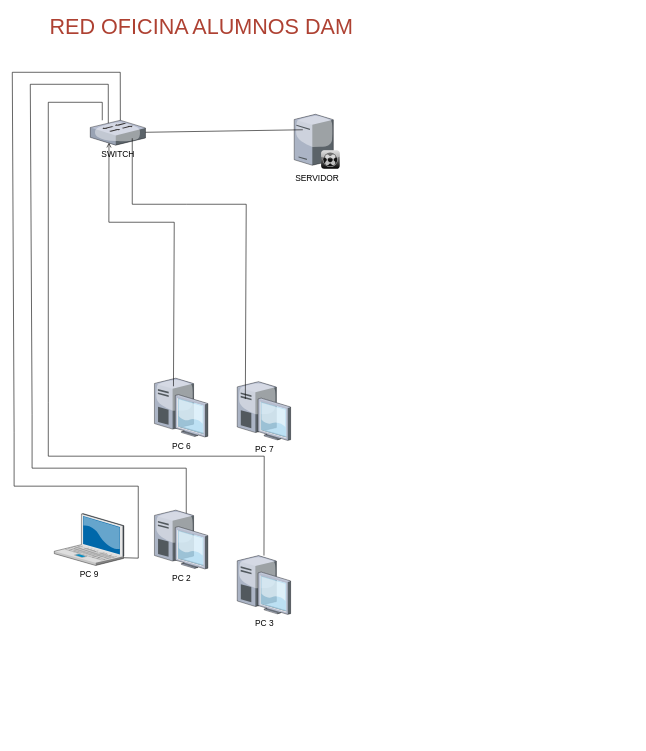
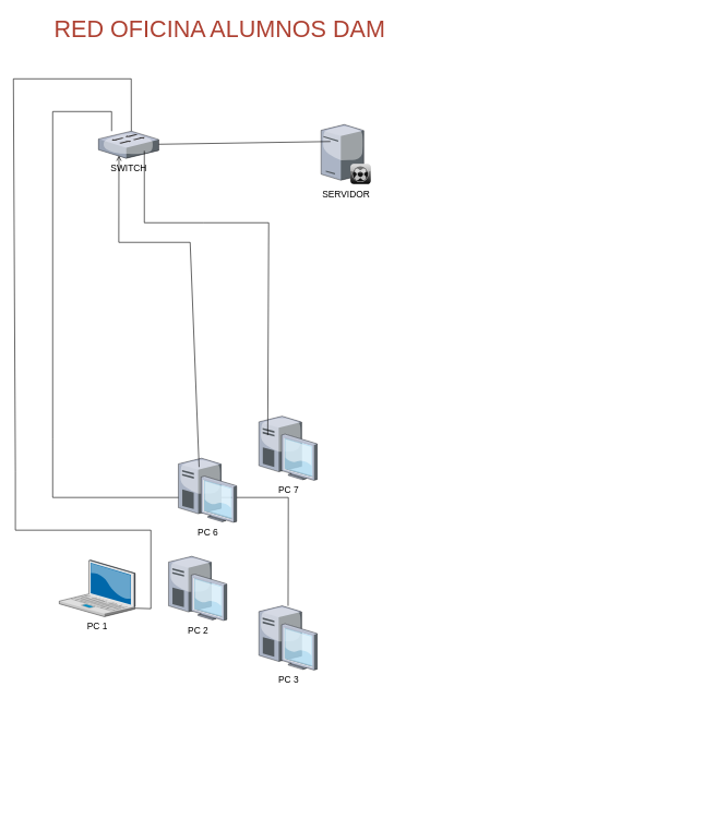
- <mxCell id="4" value="" style="endArrow=none;html=1;rounded=0;exitX=0.596;exitY=0.612;exitDx=0;exitDy=0;exitPerimeter=0;entryX=0.327;entryY=0.393;entryDx=0;entryDy=0;entryPerimeter=0;" edge="1" parent="1" source="8" target="10"><mxGeometry width="50" height="50" relative="1" as="geometry"><mxPoint x="108.936" y="880.507" as="sourcePoint" /><mxPoint x="143" y="220" as="targetPoint" /><Array as="points"><mxPoint x="310" y="780" /><mxPoint x="53" y="780" /><mxPoint x="53" y="690" /><mxPoint x="50" y="140" /><mxPoint x="180" y="140" /></Array></mxGeometry></mxCell>
- <mxCell id="13" value="PC 6" style="verticalLabelPosition=bottom;aspect=fixed;html=1;verticalAlign=top;strokeColor=none;shape=mxgraph.citrix.desktop;fillColor=#66B2FF;gradientColor=#0066CC;fontSize=14;" vertex="1" parent="1"><mxGeometry x="257" y="630" width="89" height="98" as="geometry" /></mxCell>
+ <mxCell id="13" value="PC 6" style="verticalLabelPosition=bottom;aspect=fixed;html=1;verticalAlign=top;strokeColor=none;shape=mxgraph.citrix.desktop;fillColor=#66B2FF;gradientColor=#0066CC;fontSize=14;" vertex="1" parent="1"><mxGeometry x="272" y="700" width="89" height="98" as="geometry" /></mxCell>
- <mxCell id="9" value="PC 9" style="verticalLabelPosition=bottom;aspect=fixed;html=1;verticalAlign=top;strokeColor=none;shape=mxgraph.citrix.laptop_2;fillColor=#66B2FF;gradientColor=#0066CC;fontSize=14;" vertex="1" parent="1"><mxGeometry x="90" y="855.75" width="116" height="86.5" as="geometry" /></mxCell>
+ <mxCell id="9" value="PC 1" style="verticalLabelPosition=bottom;aspect=fixed;html=1;verticalAlign=top;strokeColor=none;shape=mxgraph.citrix.laptop_2;fillColor=#66B2FF;gradientColor=#0066CC;fontSize=14;" vertex="1" parent="1"><mxGeometry x="90" y="855.75" width="116" height="86.5" as="geometry" /></mxCell>
